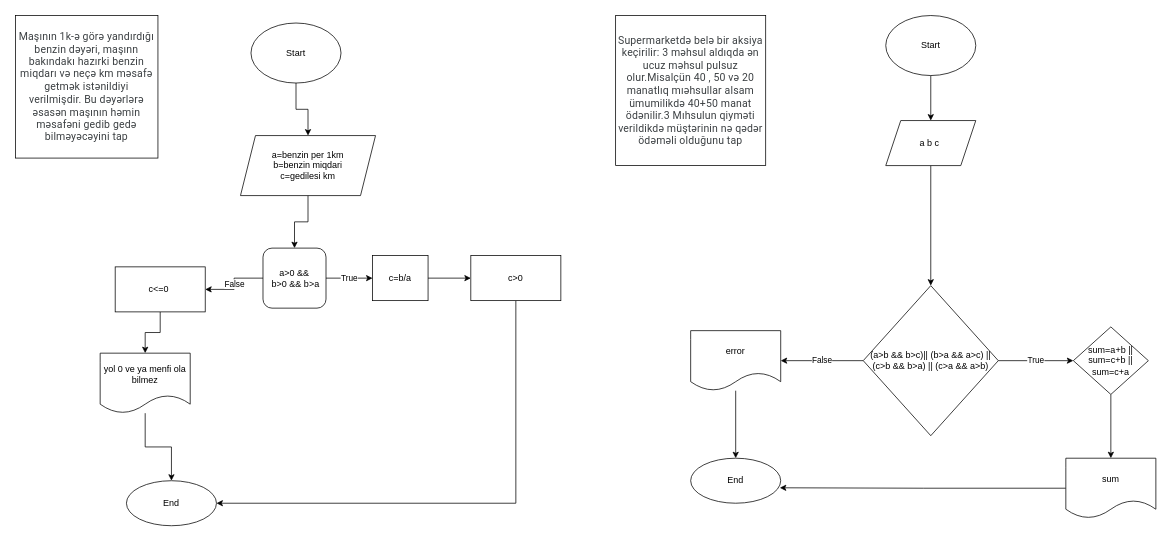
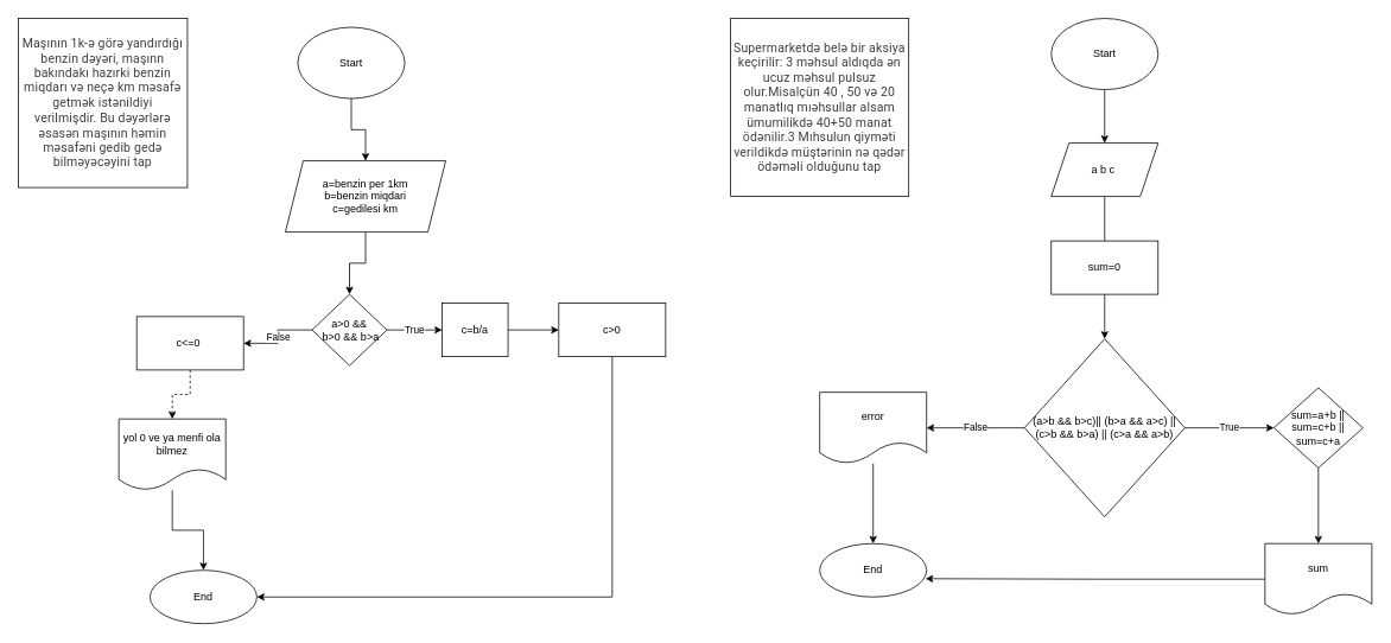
+ <mxCell id="29" value="sum=0" style="rounded=0;whiteSpace=wrap;html=1;" vertex="1" parent="1"><mxGeometry x="1180" y="270" width="120" height="60" as="geometry" /></mxCell>
- <mxCell id="9" value="a&amp;gt;0 &amp;amp;&amp;amp;&lt;br&gt;&amp;nbsp;b&amp;gt;0 &amp;amp;&amp;amp; b&amp;gt;a" style="whiteSpace=wrap;html=1;rounded=1;" vertex="1" parent="1"><mxGeometry x="350" y="330" width="84" height="80" as="geometry" /></mxCell>
+ <mxCell id="9" value="a&amp;gt;0 &amp;amp;&amp;amp;&lt;br&gt;&amp;nbsp;b&amp;gt;0 &amp;amp;&amp;amp; b&amp;gt;a" style="rhombus;whiteSpace=wrap;html=1;" vertex="1" parent="1"><mxGeometry x="350" y="330" width="84" height="80" as="geometry" /></mxCell>
- <mxCell id="14" value="" style="edgeStyle=orthogonalEdgeStyle;rounded=0;orthogonalLoop=1;jettySize=auto;html=1;" edge="1" parent="1" source="15" target="17"><mxGeometry relative="1" as="geometry" /></mxCell>
+ <mxCell id="14" value="" style="edgeStyle=orthogonalEdgeStyle;rounded=0;orthogonalLoop=1;jettySize=auto;html=1;dashed=1;" edge="1" parent="1" source="15" target="17"><mxGeometry relative="1" as="geometry" /></mxCell>
